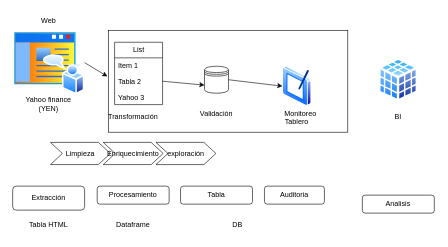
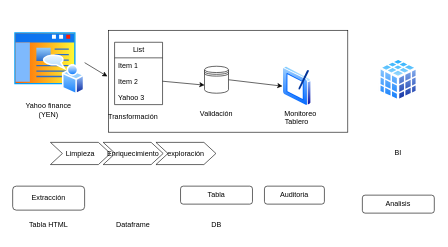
- <mxCell id="10" value="Web" style="text;html=1;align=center;verticalAlign=middle;whiteSpace=wrap;rounded=0;" vertex="1" parent="1"><mxGeometry x="50" y="20" width="60" height="30" as="geometry" /></mxCell>
- <mxCell id="17" value="Tabla 2" style="text;strokeColor=none;fillColor=none;align=left;verticalAlign=top;spacingLeft=4;spacingRight=4;overflow=hidden;rotatable=0;points=[[0,0.5],[1,0.5]];portConstraint=eastwest;whiteSpace=wrap;html=1;" vertex="1" parent="15"><mxGeometry y="52" width="80" height="26" as="geometry" /></mxCell>
+ <mxCell id="17" value="Item 2" style="text;strokeColor=none;fillColor=none;align=left;verticalAlign=top;spacingLeft=4;spacingRight=4;overflow=hidden;rotatable=0;points=[[0,0.5],[1,0.5]];portConstraint=eastwest;whiteSpace=wrap;html=1;" vertex="1" parent="15"><mxGeometry y="52" width="80" height="26" as="geometry" /></mxCell>
- <mxCell id="11" value="Yahoo finance&lt;br&gt;(YEN)" style="text;html=1;align=center;verticalAlign=middle;whiteSpace=wrap;rounded=0;" vertex="1" parent="1"><mxGeometry x="30" y="158" width="100" height="30" as="geometry" /></mxCell>
+ <mxCell id="11" value="Yahoo finance&lt;br&gt;(YEN)" style="text;html=1;align=center;verticalAlign=middle;whiteSpace=wrap;rounded=0;" vertex="1" parent="1"><mxGeometry x="30" y="168" width="100" height="30" as="geometry" /></mxCell>
- <mxCell id="32" value="BI" style="text;html=1;align=center;verticalAlign=middle;whiteSpace=wrap;rounded=0;" vertex="1" parent="1"><mxGeometry x="603.3" y="180" width="120" height="30" as="geometry" /></mxCell>
+ <mxCell id="32" value="BI" style="text;html=1;align=center;verticalAlign=middle;whiteSpace=wrap;rounded=0;" vertex="1" parent="1"><mxGeometry x="603.3" y="240" width="120" height="30" as="geometry" /></mxCell>
- <mxCell id="4" value="Procesamiento" style="rounded=1;whiteSpace=wrap;html=1;" vertex="1" parent="1"><mxGeometry x="161" y="310" width="120" height="30" as="geometry" /></mxCell>
- <mxCell id="7" value="DB" style="text;html=1;align=center;verticalAlign=middle;whiteSpace=wrap;rounded=0;" vertex="1" parent="1"><mxGeometry x="335" y="360" width="120" height="30" as="geometry" /></mxCell>
+ <mxCell id="7" value="DB" style="text;html=1;align=center;verticalAlign=middle;whiteSpace=wrap;rounded=0;" vertex="1" parent="1"><mxGeometry x="300" y="360" width="120" height="30" as="geometry" /></mxCell>
